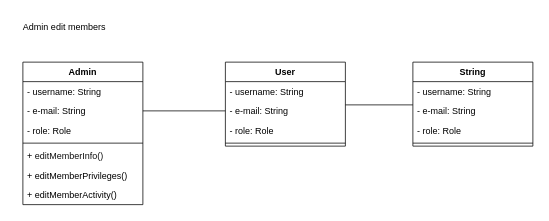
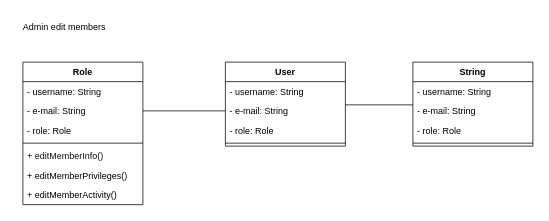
- <mxCell id="2" value="Admin" style="swimlane;fontStyle=1;align=center;verticalAlign=top;childLayout=stackLayout;horizontal=1;startSize=26;horizontalStack=0;resizeParent=1;resizeParentMax=0;resizeLast=0;collapsible=1;marginBottom=0;whiteSpace=wrap;html=1;" parent="1" vertex="1"><mxGeometry x="30" y="82" width="160" height="190" as="geometry" /></mxCell>
+ <mxCell id="2" value="Role" style="swimlane;fontStyle=1;align=center;verticalAlign=top;childLayout=stackLayout;horizontal=1;startSize=26;horizontalStack=0;resizeParent=1;resizeParentMax=0;resizeLast=0;collapsible=1;marginBottom=0;whiteSpace=wrap;html=1;" parent="1" vertex="1"><mxGeometry x="30" y="82" width="160" height="190" as="geometry" /></mxCell>
